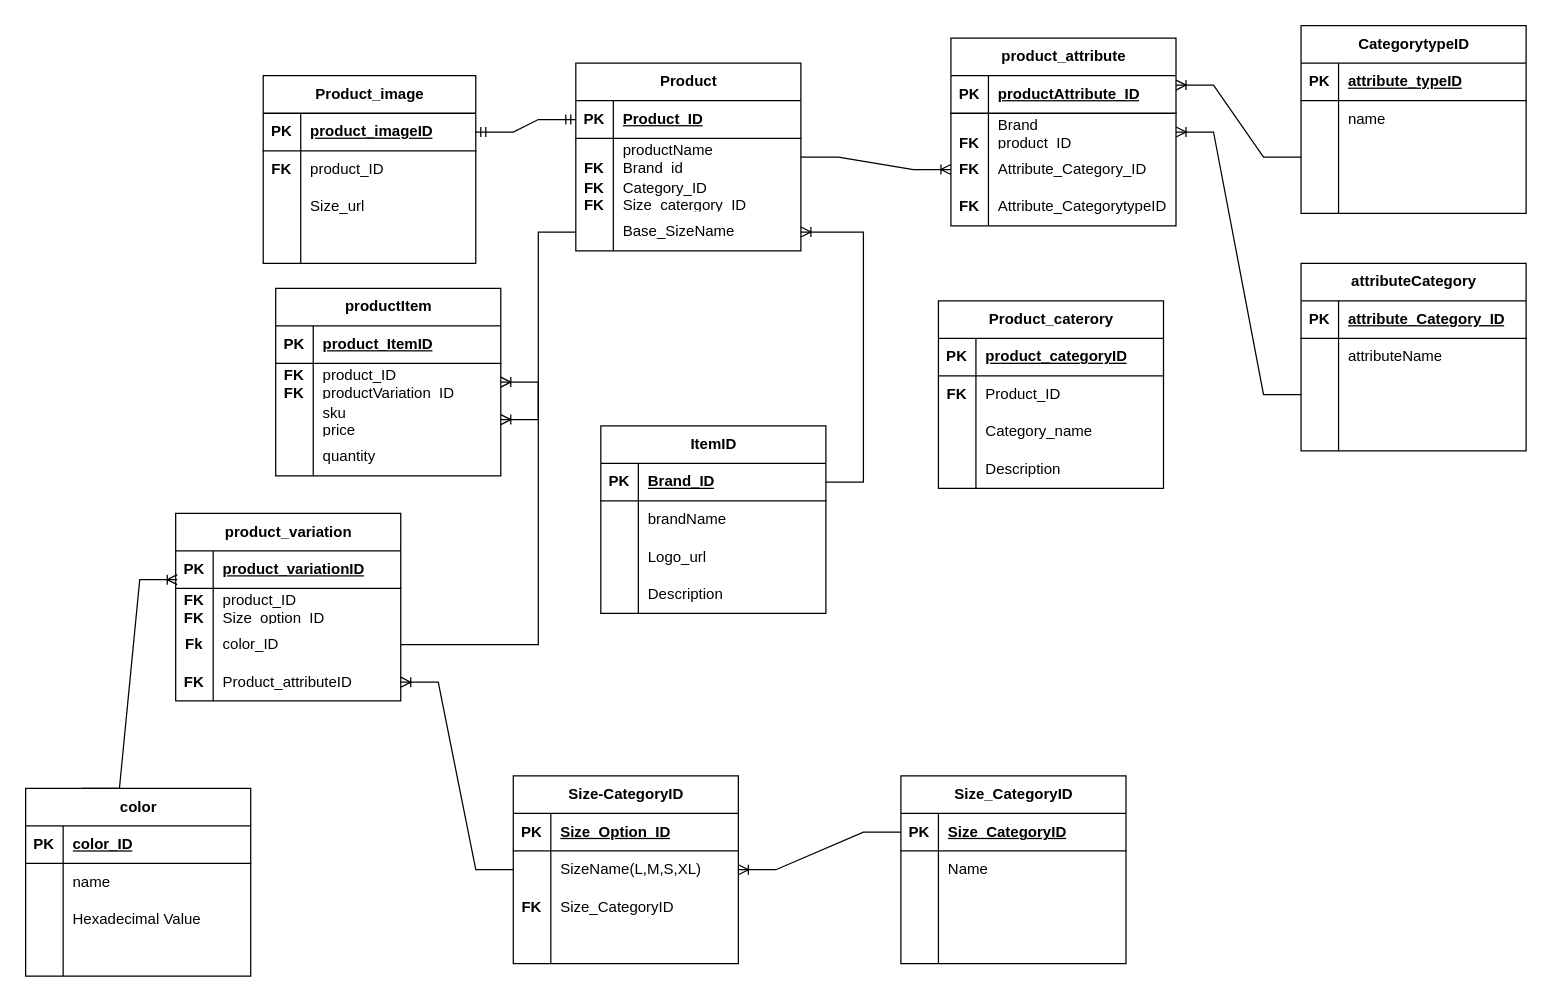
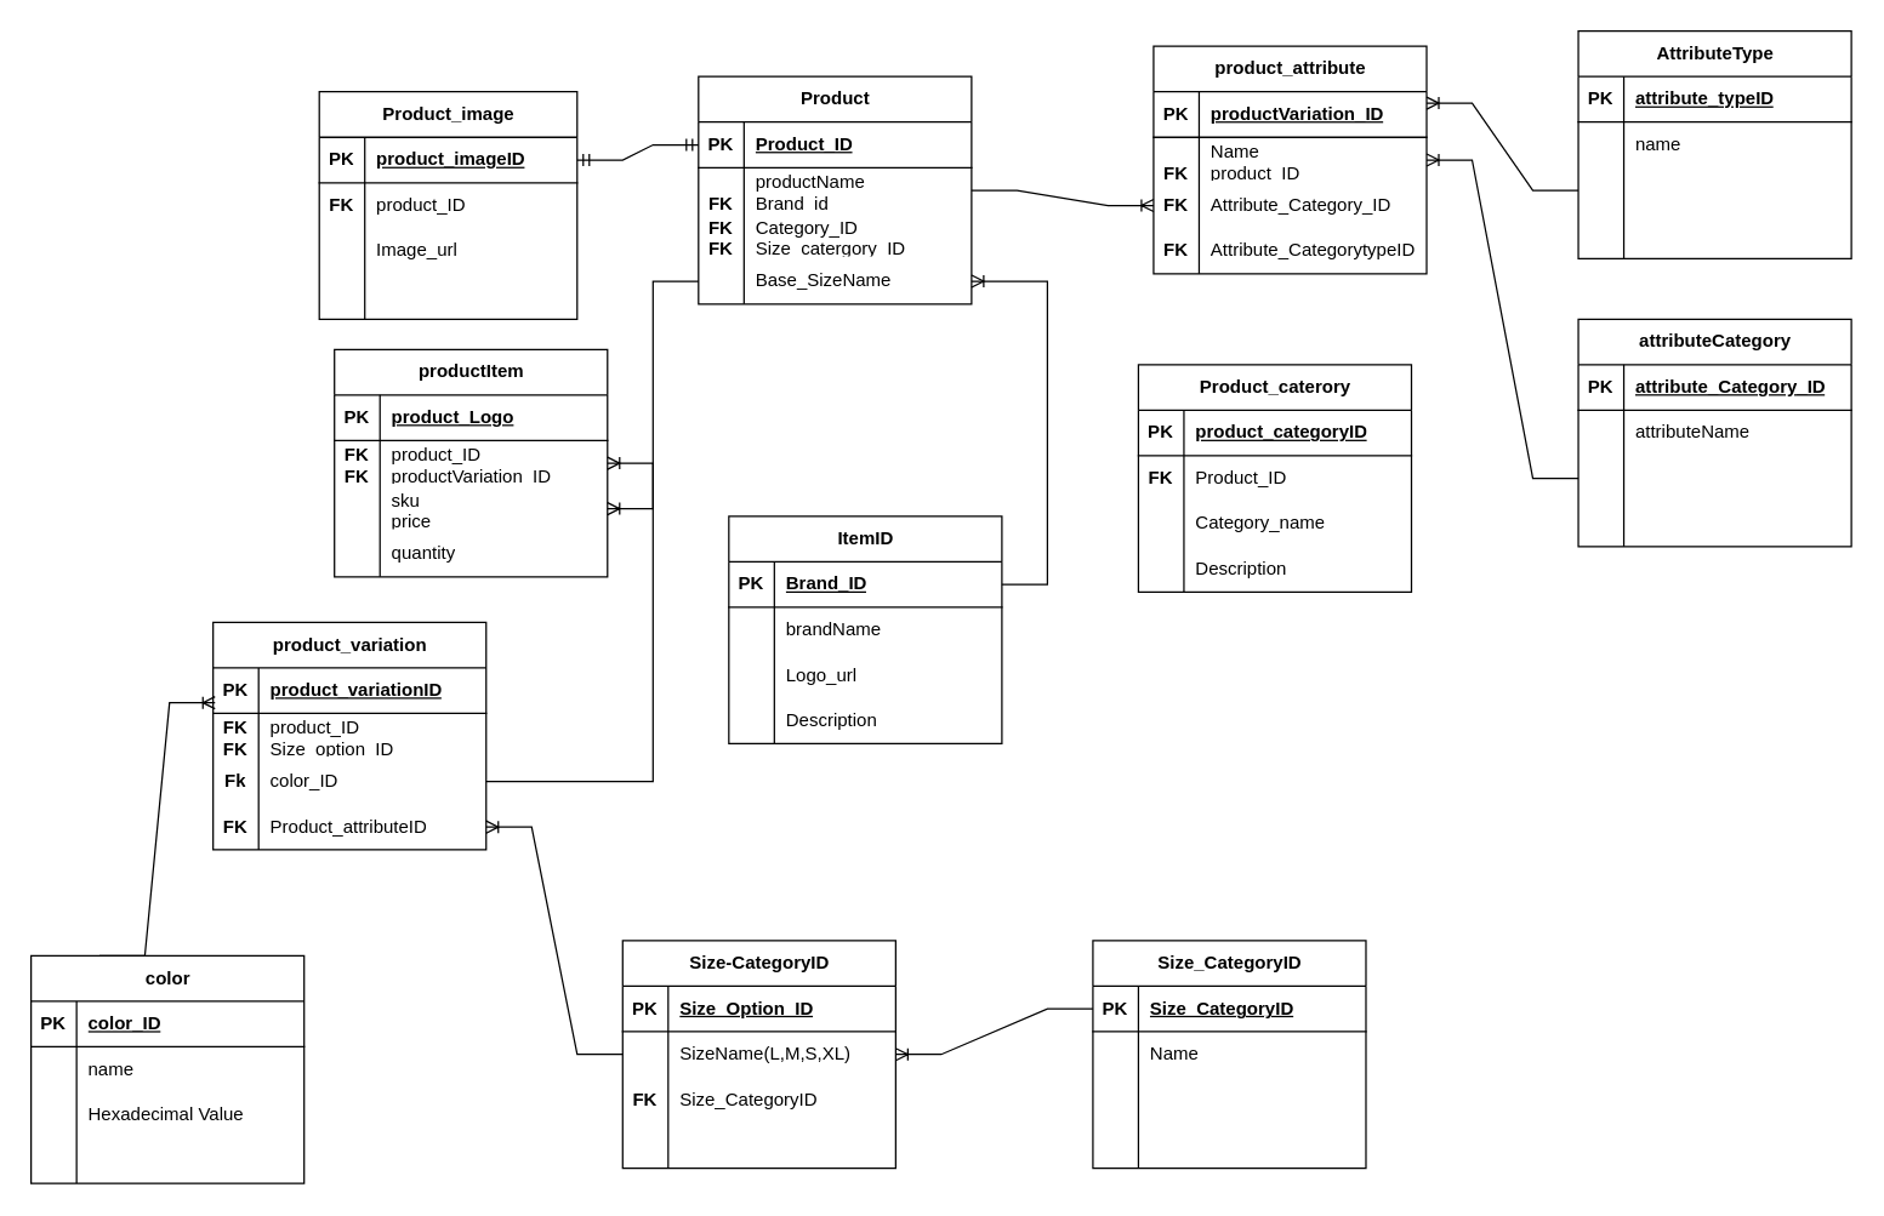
- <mxCell id="119" value="CategorytypeID" style="shape=table;startSize=30;container=1;collapsible=1;childLayout=tableLayout;fixedRows=1;rowLines=0;fontStyle=1;align=center;resizeLast=1;html=1;" parent="1" vertex="1"><mxGeometry x="1040" y="20" width="180" height="150" as="geometry" /></mxCell>
+ <mxCell id="119" value="AttributeType" style="shape=table;startSize=30;container=1;collapsible=1;childLayout=tableLayout;fixedRows=1;rowLines=0;fontStyle=1;align=center;resizeLast=1;html=1;" parent="1" vertex="1"><mxGeometry x="1040" y="20" width="180" height="150" as="geometry" /></mxCell>
- <mxCell id="109" value="productAttribute_ID" style="shape=partialRectangle;connectable=0;fillColor=none;top=0;left=0;bottom=0;right=0;align=left;spacingLeft=6;fontStyle=5;overflow=hidden;whiteSpace=wrap;html=1;" parent="107" vertex="1"><mxGeometry x="30" width="150" height="30" as="geometry"><mxRectangle width="150" height="30" as="alternateBounds" /></mxGeometry></mxCell>
+ <mxCell id="109" value="productVariation_ID" style="shape=partialRectangle;connectable=0;fillColor=none;top=0;left=0;bottom=0;right=0;align=left;spacingLeft=6;fontStyle=5;overflow=hidden;whiteSpace=wrap;html=1;" parent="107" vertex="1"><mxGeometry x="30" width="150" height="30" as="geometry"><mxRectangle width="150" height="30" as="alternateBounds" /></mxGeometry></mxCell>
- <mxCell id="112" value="Brand&lt;div&gt;product_ID&lt;/div&gt;" style="shape=partialRectangle;connectable=0;fillColor=none;top=0;left=0;bottom=0;right=0;align=left;spacingLeft=6;overflow=hidden;whiteSpace=wrap;html=1;" parent="110" vertex="1"><mxGeometry x="30" width="150" height="30" as="geometry"><mxRectangle width="150" height="30" as="alternateBounds" /></mxGeometry></mxCell>
+ <mxCell id="112" value="Name&lt;div&gt;product_ID&lt;/div&gt;" style="shape=partialRectangle;connectable=0;fillColor=none;top=0;left=0;bottom=0;right=0;align=left;spacingLeft=6;overflow=hidden;whiteSpace=wrap;html=1;" parent="110" vertex="1"><mxGeometry x="30" width="150" height="30" as="geometry"><mxRectangle width="150" height="30" as="alternateBounds" /></mxGeometry></mxCell>
- <mxCell id="11" value="Size_url" style="shape=partialRectangle;connectable=0;fillColor=none;top=0;left=0;bottom=0;right=0;align=left;spacingLeft=6;overflow=hidden;whiteSpace=wrap;html=1;" parent="9" vertex="1"><mxGeometry x="30" width="140" height="30" as="geometry"><mxRectangle width="140" height="30" as="alternateBounds" /></mxGeometry></mxCell>
+ <mxCell id="11" value="Image_url" style="shape=partialRectangle;connectable=0;fillColor=none;top=0;left=0;bottom=0;right=0;align=left;spacingLeft=6;overflow=hidden;whiteSpace=wrap;html=1;" parent="9" vertex="1"><mxGeometry x="30" width="140" height="30" as="geometry"><mxRectangle width="140" height="30" as="alternateBounds" /></mxGeometry></mxCell>
- <mxCell id="148" value="product_ItemID" style="shape=partialRectangle;connectable=0;fillColor=none;top=0;left=0;bottom=0;right=0;align=left;spacingLeft=6;fontStyle=5;overflow=hidden;whiteSpace=wrap;html=1;" parent="146" vertex="1"><mxGeometry x="30" width="150" height="30" as="geometry"><mxRectangle width="150" height="30" as="alternateBounds" /></mxGeometry></mxCell>
+ <mxCell id="148" value="product_Logo" style="shape=partialRectangle;connectable=0;fillColor=none;top=0;left=0;bottom=0;right=0;align=left;spacingLeft=6;fontStyle=5;overflow=hidden;whiteSpace=wrap;html=1;" parent="146" vertex="1"><mxGeometry x="30" width="150" height="30" as="geometry"><mxRectangle width="150" height="30" as="alternateBounds" /></mxGeometry></mxCell>
